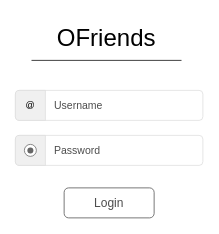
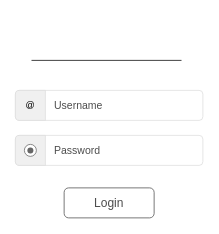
- <mxCell id="2" value="&lt;font style=&quot;font-size: 32px;&quot;&gt;OFriends&lt;/font&gt;" style="text;html=1;strokeColor=none;fillColor=none;align=center;verticalAlign=middle;whiteSpace=wrap;rounded=0;labelBorderColor=none;fontSize=32;flipH=0;" vertex="1" parent="1"><mxGeometry x="63" y="20" width="157" height="60" as="geometry" /></mxCell>
